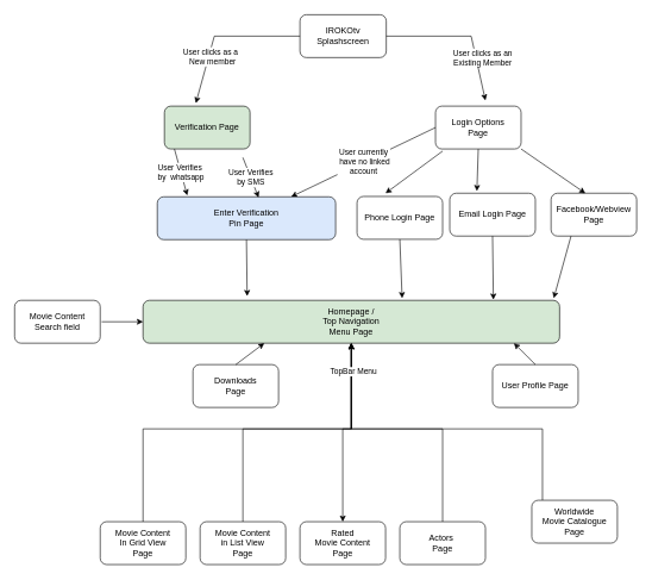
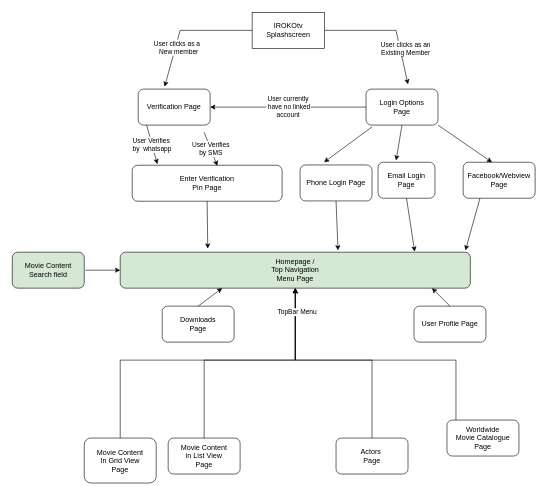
- <mxCell id="5" value="IROKOtv Splashscreen" style="rounded=1;whiteSpace=wrap;html=1;" parent="1" vertex="1"><mxGeometry x="420" y="20" width="121" height="60" as="geometry" /></mxCell>
+ <mxCell id="5" value="IROKOtv Splashscreen" style="whiteSpace=wrap;html=1;rounded=0;" parent="1" vertex="1"><mxGeometry x="420" y="20" width="121" height="60" as="geometry" /></mxCell>
- <mxCell id="6" value="Verification Page" style="rounded=1;whiteSpace=wrap;html=1;fillColor=#d5e8d4;" parent="1" vertex="1"><mxGeometry x="230" y="148" width="120" height="60" as="geometry" /></mxCell>
+ <mxCell id="6" value="Verification Page" style="rounded=1;whiteSpace=wrap;html=1;" parent="1" vertex="1"><mxGeometry x="230" y="148" width="120" height="60" as="geometry" /></mxCell>
- <mxCell id="10" value="User currently&lt;br&gt;&amp;nbsp;have no linked &lt;br&gt;account" style="endArrow=classic;html=1;rounded=0;exitX=0;exitY=0.5;exitDx=0;exitDy=0;" parent="1" source="7" target="17" edge="1"><mxGeometry width="50" height="50" relative="1" as="geometry"><mxPoint x="440" y="80" as="sourcePoint" /><mxPoint x="490" y="30" as="targetPoint" /></mxGeometry></mxCell>
+ <mxCell id="10" value="User currently&lt;br&gt;&amp;nbsp;have no linked &lt;br&gt;account" style="endArrow=classic;html=1;rounded=0;exitX=0;exitY=0.5;exitDx=0;exitDy=0;entryX=1;entryY=0.5;entryDx=0;entryDy=0;" parent="1" source="7" target="6" edge="1"><mxGeometry width="50" height="50" relative="1" as="geometry"><mxPoint x="440" y="80" as="sourcePoint" /><mxPoint x="490" y="30" as="targetPoint" /></mxGeometry></mxCell>
- <mxCell id="12" value="Email Login Page" style="rounded=1;whiteSpace=wrap;html=1;" parent="1" vertex="1"><mxGeometry x="630" y="270" width="120" height="60" as="geometry" /></mxCell>
+ <mxCell id="12" value="Email Login Page" style="rounded=1;whiteSpace=wrap;html=1;" parent="1" vertex="1"><mxGeometry x="630" y="270" width="95" height="60" as="geometry" /></mxCell>
- <mxCell id="17" value="Enter Verification &lt;br&gt;Pin Page" style="rounded=1;whiteSpace=wrap;html=1;fillColor=#dae8fc;" parent="1" vertex="1"><mxGeometry x="220" y="275" width="250" height="60" as="geometry" /></mxCell>
+ <mxCell id="17" value="Enter Verification &lt;br&gt;Pin Page" style="rounded=1;whiteSpace=wrap;html=1;" parent="1" vertex="1"><mxGeometry x="220" y="275" width="250" height="60" as="geometry" /></mxCell>
- <mxCell id="41" value="Movie Content&lt;br&gt;Search field" style="rounded=1;whiteSpace=wrap;html=1;" vertex="1" parent="1"><mxGeometry x="20" y="420" width="120" height="60" as="geometry" /></mxCell>
+ <mxCell id="41" value="Movie Content&lt;br&gt;Search field" style="rounded=1;whiteSpace=wrap;html=1;fillColor=#d5e8d4;" vertex="1" parent="1"><mxGeometry x="20" y="420" width="120" height="60" as="geometry" /></mxCell>
- <mxCell id="20" value="" style="edgeStyle=orthogonalEdgeStyle;rounded=0;orthogonalLoop=1;jettySize=auto;html=1;" parent="1" source="21" target="28" edge="1"><mxGeometry relative="1" as="geometry"><Array as="points"><mxPoint x="492" y="600" /><mxPoint x="480" y="600" /></Array></mxGeometry></mxCell>
- <mxCell id="32" value="Movie Content &lt;br&gt;In Grid View &lt;br&gt;Page" style="rounded=1;whiteSpace=wrap;html=1;" parent="1" vertex="1"><mxGeometry x="140" y="730" width="120" height="60" as="geometry" /></mxCell>
+ <mxCell id="32" value="Movie Content &lt;br&gt;In Grid View &lt;br&gt;Page" style="rounded=1;whiteSpace=wrap;html=1;" parent="1" vertex="1"><mxGeometry x="140" y="730" width="120" height="75" as="geometry" /></mxCell>
- <mxCell id="28" value="Rated &lt;br&gt;Movie Content&lt;br&gt;Page" style="rounded=1;whiteSpace=wrap;html=1;" parent="1" vertex="1"><mxGeometry x="420" y="730" width="120" height="60" as="geometry" /></mxCell>
